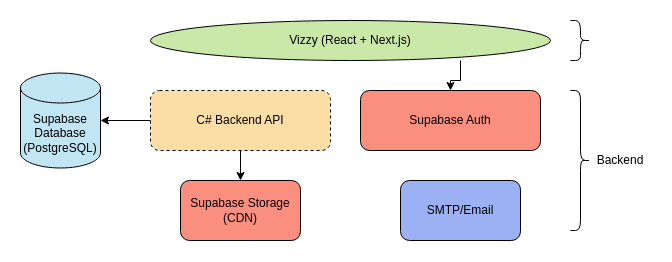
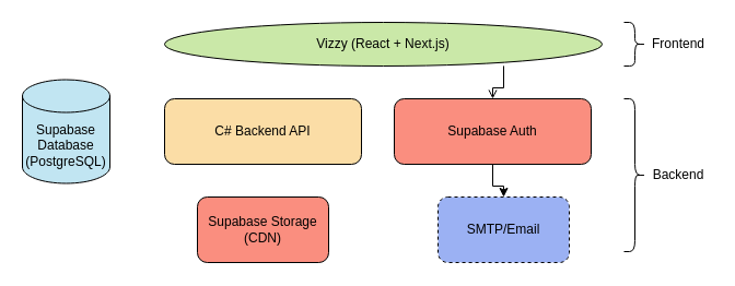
+ <mxCell id="11" value="Frontend" style="text;html=1;align=center;verticalAlign=middle;whiteSpace=wrap;rounded=0;" vertex="1" parent="1"><mxGeometry x="590" y="25" width="60" height="30" as="geometry" /></mxCell>
- <mxCell id="2" style="edgeStyle=orthogonalEdgeStyle;rounded=0;orthogonalLoop=1;jettySize=auto;html=1;exitX=0.775;exitY=0.998;exitDx=0;exitDy=0;exitPerimeter=0;" edge="1" parent="1" source="3" target="7"><mxGeometry relative="1" as="geometry" /></mxCell>
+ <mxCell id="2" style="edgeStyle=orthogonalEdgeStyle;rounded=0;orthogonalLoop=1;jettySize=auto;html=1;exitX=0.775;exitY=0.998;exitDx=0;exitDy=0;exitPerimeter=0;endArrow=open;" edge="1" parent="1" source="3" target="7"><mxGeometry relative="1" as="geometry" /></mxCell>
- <mxCell id="10" style="edgeStyle=orthogonalEdgeStyle;rounded=0;orthogonalLoop=1;jettySize=auto;html=1;entryX=1;entryY=0.5;entryDx=0;entryDy=0;entryPerimeter=0;" edge="1" parent="1" source="5" target="9"><mxGeometry relative="1" as="geometry" /></mxCell>
- <mxCell id="5" value="C# Backend API" style="rounded=1;whiteSpace=wrap;html=1;fillColor=light-dark(#fbdda6, #FEDBA7);fontColor=#000000;fillStyle=solid;dashed=1;" vertex="1" parent="1"><mxGeometry x="150" y="90" width="180" height="60" as="geometry" /></mxCell>
+ <mxCell id="5" value="C# Backend API" style="rounded=1;whiteSpace=wrap;html=1;fillColor=light-dark(#fbdda6, #FEDBA7);fontColor=#000000;fillStyle=solid;" vertex="1" parent="1"><mxGeometry x="150" y="90" width="180" height="60" as="geometry" /></mxCell>
+ <mxCell id="6" style="edgeStyle=orthogonalEdgeStyle;rounded=0;orthogonalLoop=1;jettySize=auto;html=1;" edge="1" parent="1" source="7" target="15"><mxGeometry relative="1" as="geometry" /></mxCell>
- <mxCell id="4" style="edgeStyle=orthogonalEdgeStyle;rounded=0;orthogonalLoop=1;jettySize=auto;html=1;entryX=0.5;entryY=0;entryDx=0;entryDy=0;" edge="1" parent="1" source="5" target="8"><mxGeometry relative="1" as="geometry" /></mxCell>
- <mxCell id="15" value="SMTP/Email" style="rounded=1;whiteSpace=wrap;html=1;fillColor=light-dark(#9bb1f3, #ededed);" vertex="1" parent="1"><mxGeometry x="400" y="180" width="120" height="60" as="geometry" /></mxCell>
+ <mxCell id="15" value="SMTP/Email" style="rounded=1;whiteSpace=wrap;html=1;fillColor=light-dark(#9bb1f3, #ededed);dashed=1;" vertex="1" parent="1"><mxGeometry x="400" y="180" width="120" height="60" as="geometry" /></mxCell>
